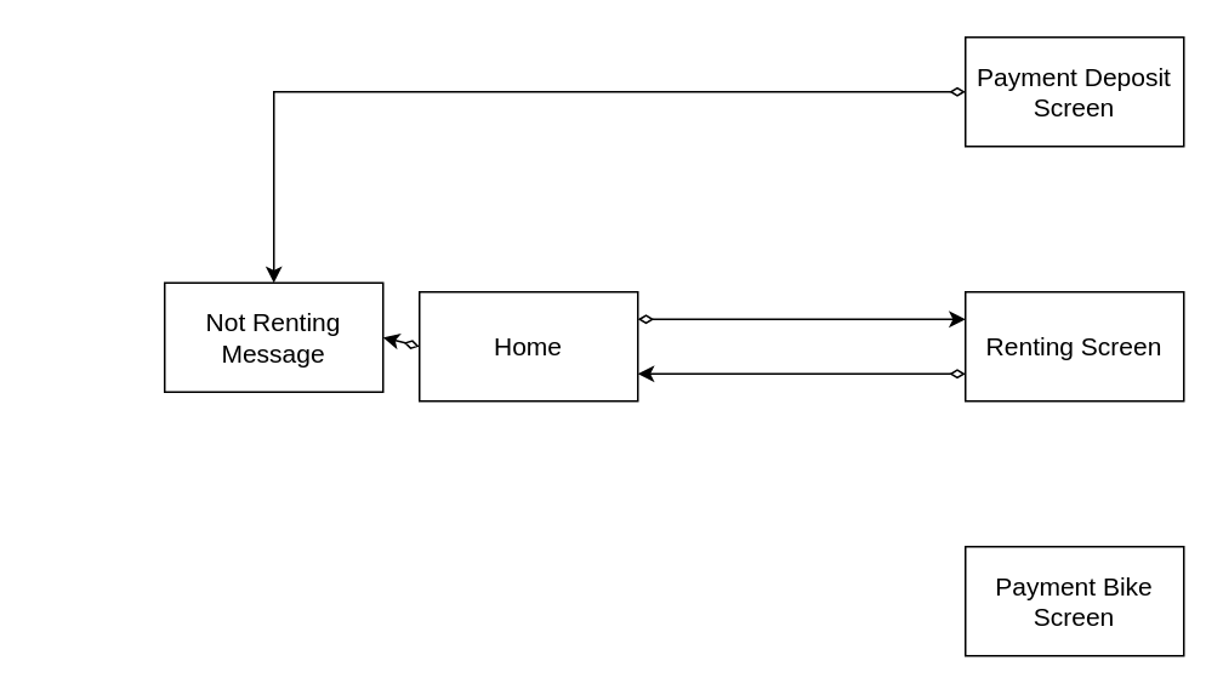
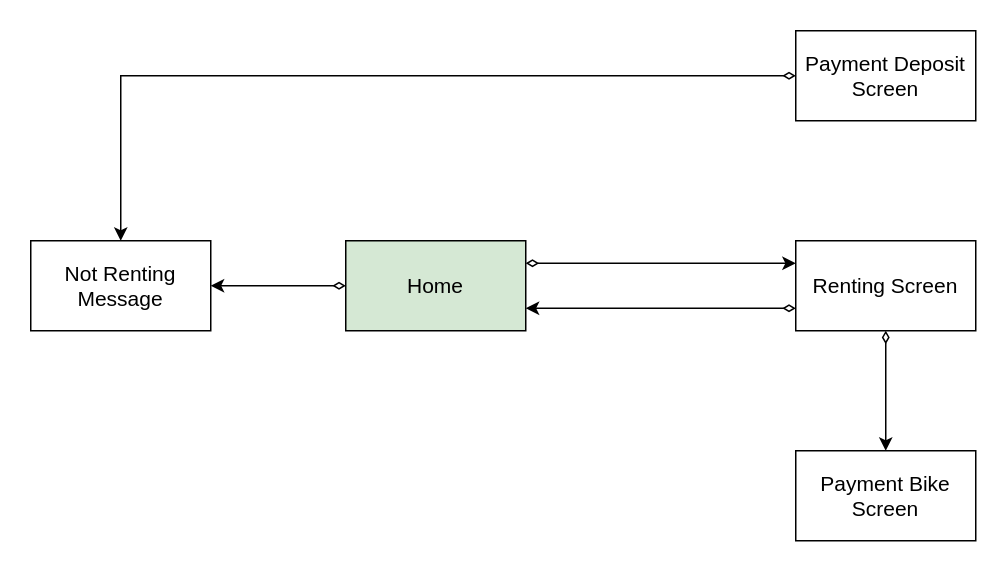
- <mxCell id="5" value="&lt;font style=&quot;font-size: 14px&quot;&gt;Not Renting Message&lt;/font&gt;" style="rounded=0;whiteSpace=wrap;html=1;fontSize=14;" vertex="1" parent="1"><mxGeometry x="90" y="155" width="120" height="60" as="geometry" /></mxCell>
+ <mxCell id="5" value="&lt;font style=&quot;font-size: 14px&quot;&gt;Not Renting Message&lt;/font&gt;" style="rounded=0;whiteSpace=wrap;html=1;fontSize=14;" vertex="1" parent="1"><mxGeometry x="20" y="160" width="120" height="60" as="geometry" /></mxCell>
- <mxCell id="2" value="&lt;font style=&quot;font-size: 14px;&quot;&gt;Home&lt;/font&gt;" style="rounded=0;whiteSpace=wrap;html=1;fontSize=14;" vertex="1" parent="1"><mxGeometry x="230" y="160" width="120" height="60" as="geometry" /></mxCell>
+ <mxCell id="2" value="&lt;font style=&quot;font-size: 14px;&quot;&gt;Home&lt;/font&gt;" style="rounded=0;whiteSpace=wrap;html=1;fontSize=14;fillColor=#d5e8d4;" vertex="1" parent="1"><mxGeometry x="230" y="160" width="120" height="60" as="geometry" /></mxCell>
+ <mxCell id="3" style="edgeStyle=orthogonalEdgeStyle;rounded=0;orthogonalLoop=1;jettySize=auto;html=1;startArrow=diamondThin;startFill=0;endArrow=classic;endFill=1;fontSize=14;" edge="1" parent="1" source="4" target="8"><mxGeometry relative="1" as="geometry" /></mxCell>
